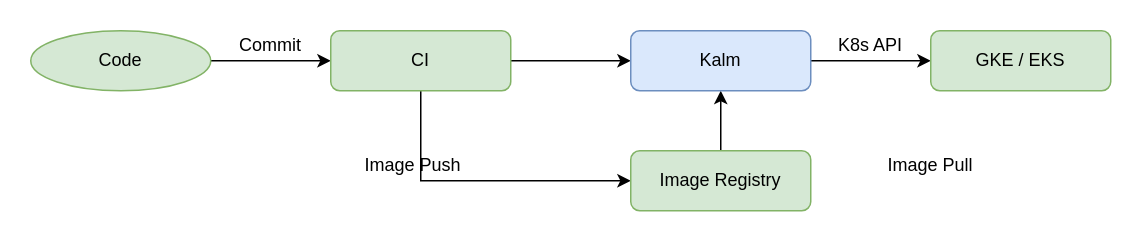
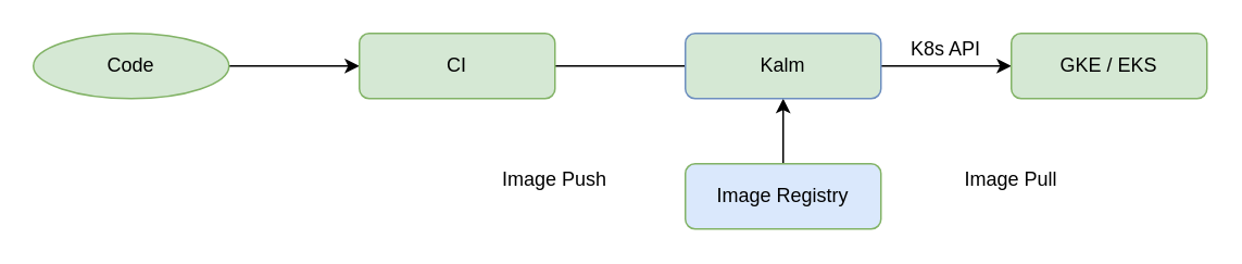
- <mxCell id="12" value="Commit" style="text;html=1;strokeColor=none;fillColor=none;align=center;verticalAlign=middle;whiteSpace=wrap;rounded=0;" vertex="1" parent="1"><mxGeometry x="160" y="20" width="40" height="20" as="geometry" /></mxCell>
- <mxCell id="4" style="edgeStyle=orthogonalEdgeStyle;rounded=0;orthogonalLoop=1;jettySize=auto;html=1;entryX=0;entryY=0.5;entryDx=0;entryDy=0;" edge="1" parent="1" source="6" target="10"><mxGeometry relative="1" as="geometry" /></mxCell>
+ <mxCell id="4" style="edgeStyle=orthogonalEdgeStyle;rounded=0;orthogonalLoop=1;jettySize=auto;html=1;entryX=0;entryY=0.5;entryDx=0;entryDy=0;endArrow=none;" edge="1" parent="1" source="6" target="10"><mxGeometry relative="1" as="geometry" /></mxCell>
- <mxCell id="10" value="Kalm" style="rounded=1;whiteSpace=wrap;html=1;fillColor=#dae8fc;strokeColor=#6c8ebf;" vertex="1" parent="1"><mxGeometry x="420" y="20" width="120" height="40" as="geometry" /></mxCell>
+ <mxCell id="10" value="Kalm" style="rounded=1;whiteSpace=wrap;html=1;fillColor=#d5e8d4;strokeColor=#6c8ebf;" vertex="1" parent="1"><mxGeometry x="420" y="20" width="120" height="40" as="geometry" /></mxCell>
- <mxCell id="13" value="Image Push" style="text;html=1;strokeColor=none;fillColor=none;align=center;verticalAlign=middle;whiteSpace=wrap;rounded=0;" vertex="1" parent="1"><mxGeometry x="235" y="100" width="80" height="20" as="geometry" /></mxCell>
+ <mxCell id="13" value="Image Push" style="text;html=1;strokeColor=none;fillColor=none;align=center;verticalAlign=middle;whiteSpace=wrap;rounded=0;" vertex="1" parent="1"><mxGeometry x="300" y="100" width="80" height="20" as="geometry" /></mxCell>
- <mxCell id="5" style="edgeStyle=orthogonalEdgeStyle;rounded=0;orthogonalLoop=1;jettySize=auto;html=1;entryX=0;entryY=0.5;entryDx=0;entryDy=0;" edge="1" parent="1" source="6" target="8"><mxGeometry relative="1" as="geometry"><mxPoint x="280" y="120" as="targetPoint" /><Array as="points"><mxPoint x="280" y="120" /></Array></mxGeometry></mxCell>
- <mxCell id="8" value="Image Registry" style="rounded=1;whiteSpace=wrap;html=1;fillColor=#d5e8d4;strokeColor=#82b366;" vertex="1" parent="1"><mxGeometry x="420" y="100" width="120" height="40" as="geometry" /></mxCell>
+ <mxCell id="8" value="Image Registry" style="rounded=1;whiteSpace=wrap;html=1;fillColor=#dae8fc;strokeColor=#82b366;" vertex="1" parent="1"><mxGeometry x="420" y="100" width="120" height="40" as="geometry" /></mxCell>
